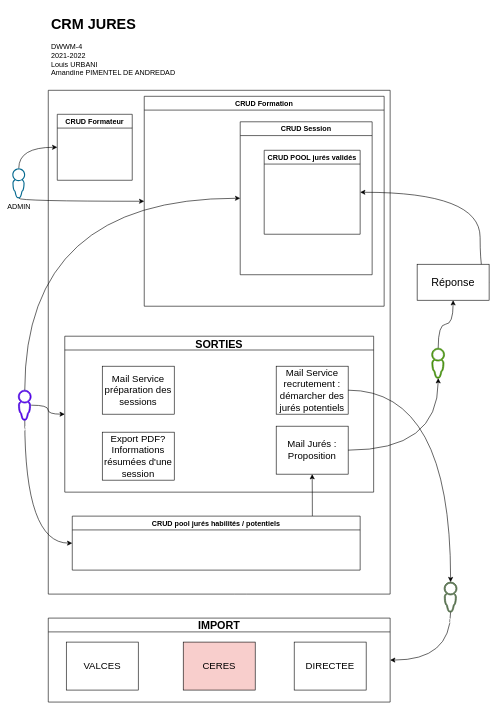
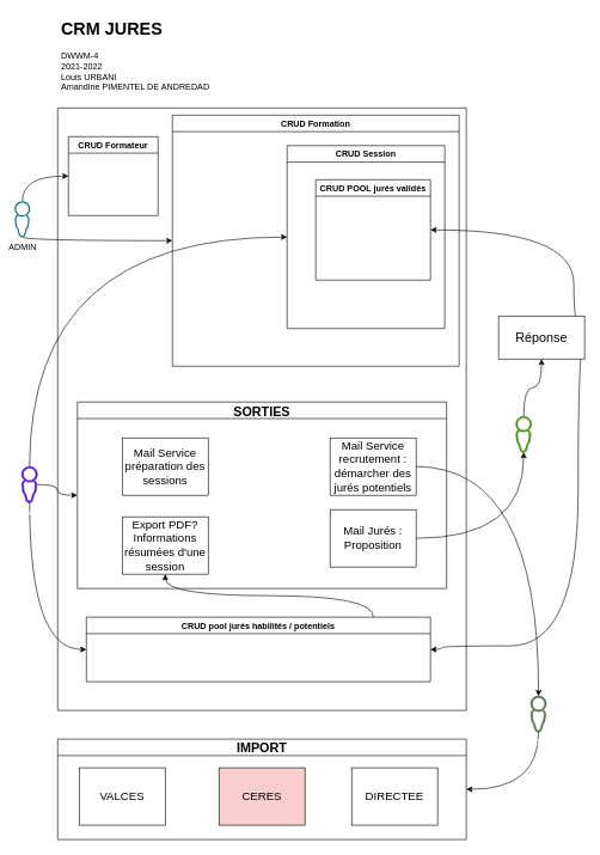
+ <mxCell id="30" style="edgeStyle=orthogonalEdgeStyle;curved=1;orthogonalLoop=1;jettySize=auto;html=1;entryX=1;entryY=0.5;entryDx=0;entryDy=0;exitX=1;exitY=0.5;exitDx=0;exitDy=0;" edge="1" parent="1" source="31" target="28"><mxGeometry relative="1" as="geometry"><Array as="points"><mxPoint x="806" y="470" /><mxPoint x="806" y="900" /><mxPoint x="616" y="900" /><mxPoint x="616" y="905" /></Array></mxGeometry></mxCell>
- <mxCell id="27" style="edgeStyle=orthogonalEdgeStyle;curved=1;orthogonalLoop=1;jettySize=auto;html=1;entryX=0.5;entryY=1;entryDx=0;entryDy=0;exitX=0.834;exitY=-0.003;exitDx=0;exitDy=0;exitPerimeter=0;" edge="1" parent="1" source="28" target="16"><mxGeometry relative="1" as="geometry" /></mxCell>
+ <mxCell id="27" style="edgeStyle=orthogonalEdgeStyle;curved=1;orthogonalLoop=1;jettySize=auto;html=1;exitX=0.834;exitY=-0.003;exitDx=0;exitDy=0;exitPerimeter=0;" edge="1" parent="1" source="28" target="18"><mxGeometry relative="1" as="geometry" /></mxCell>
